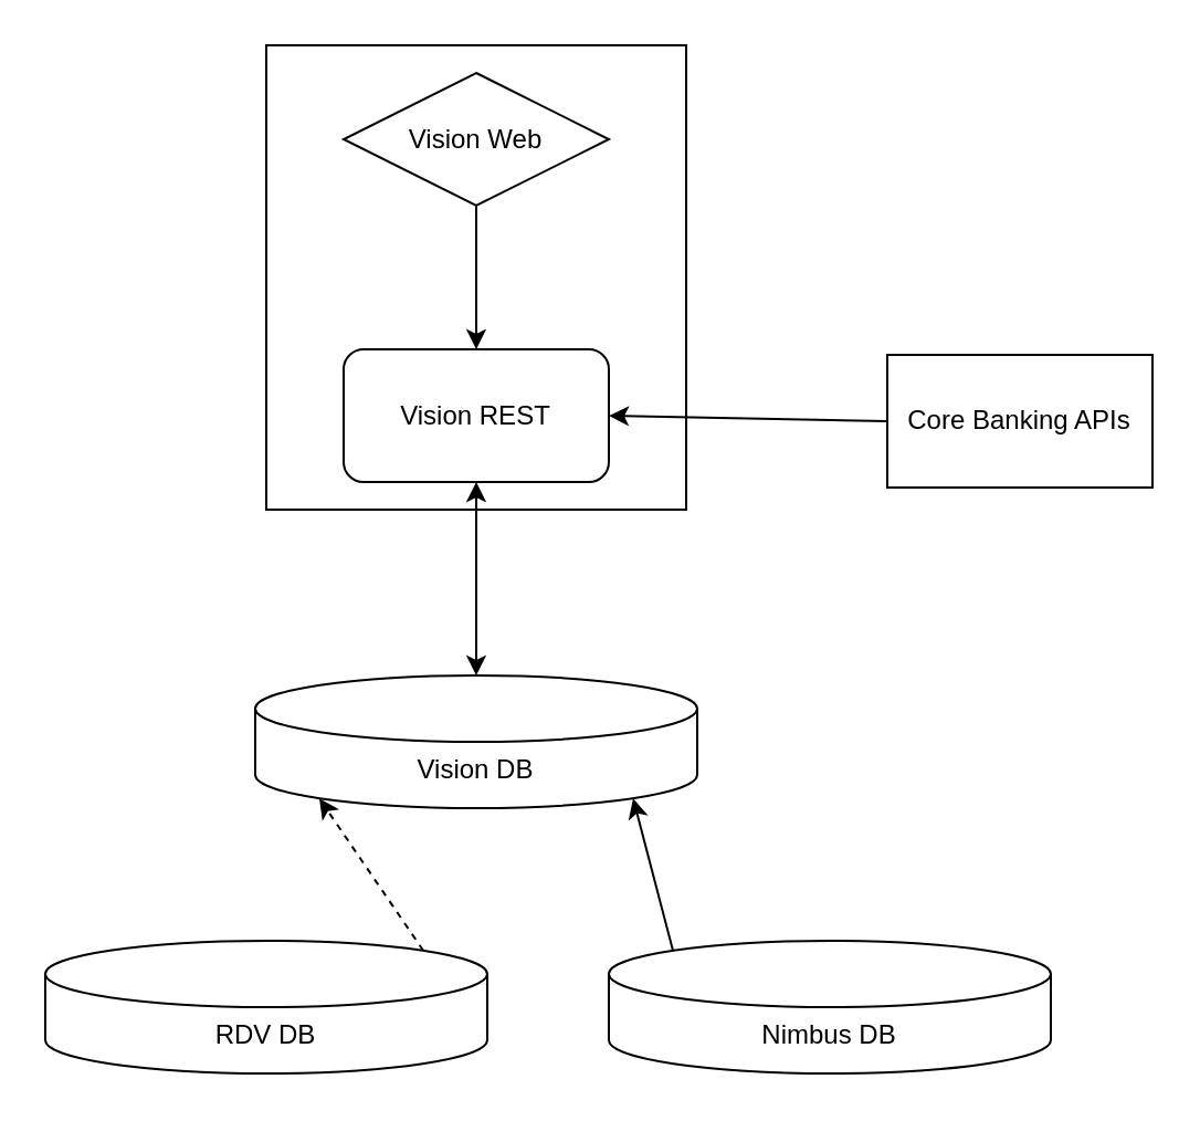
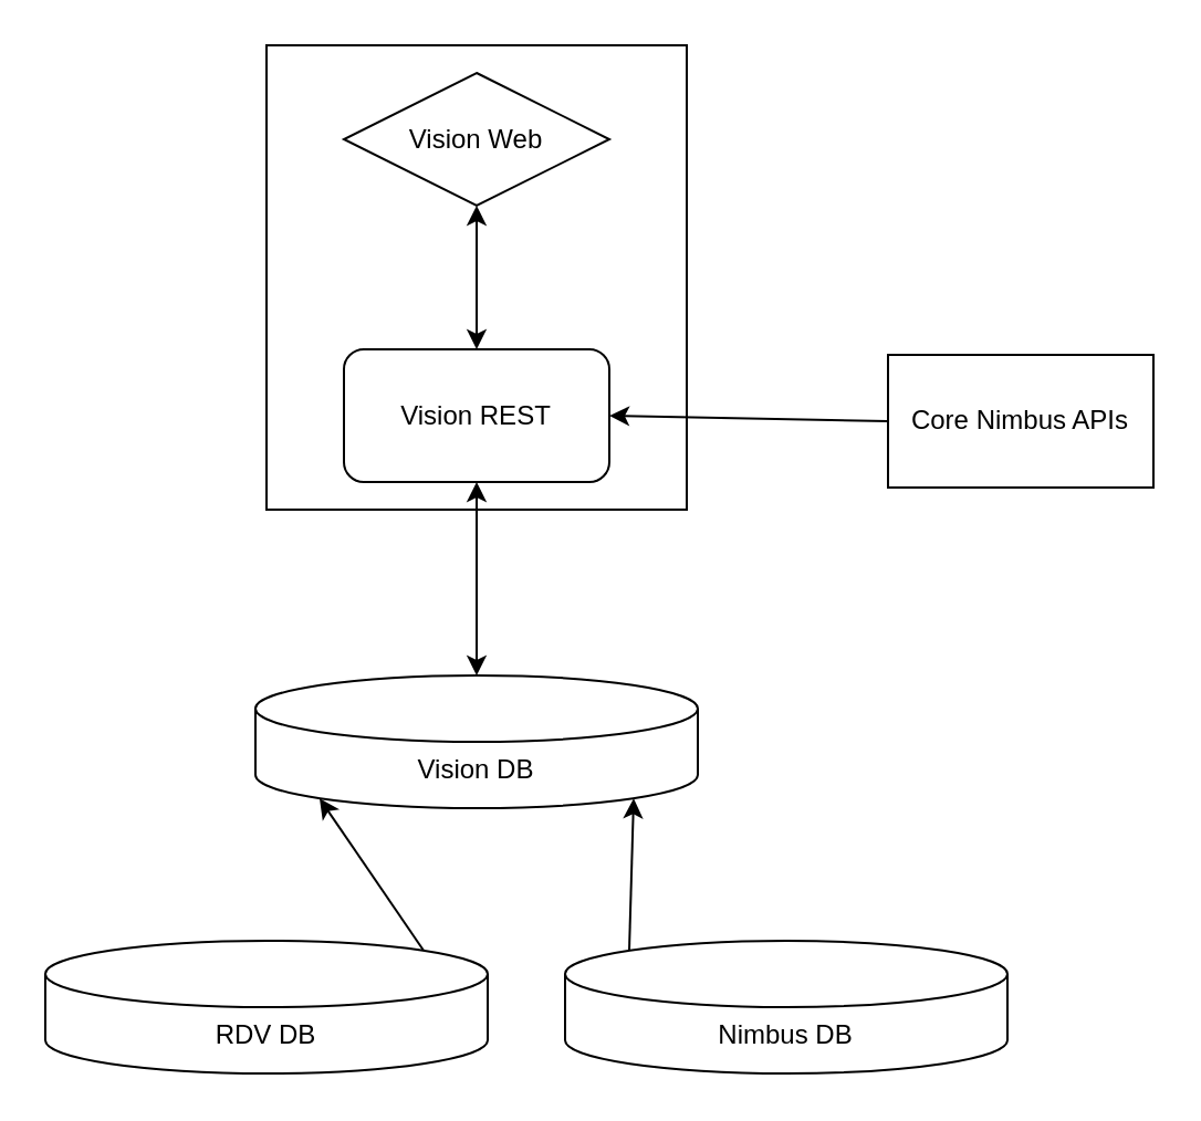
- <mxCell id="11" value="" style="endArrow=none;startArrow=classic;html=1;rounded=0;entryX=0.5;entryY=1;entryDx=0;entryDy=0;exitX=0.5;exitY=0;exitDx=0;exitDy=0;" edge="1" parent="1" source="9" target="10"><mxGeometry width="50" height="50" relative="1" as="geometry"><mxPoint x="1" y="192.5" as="sourcePoint" /><mxPoint x="51" y="142.5" as="targetPoint" /></mxGeometry></mxCell>
+ <mxCell id="11" value="" style="endArrow=classic;startArrow=classic;html=1;rounded=0;entryX=0.5;entryY=1;entryDx=0;entryDy=0;exitX=0.5;exitY=0;exitDx=0;exitDy=0;" edge="1" parent="1" source="9" target="10"><mxGeometry width="50" height="50" relative="1" as="geometry"><mxPoint x="1" y="192.5" as="sourcePoint" /><mxPoint x="51" y="142.5" as="targetPoint" /></mxGeometry></mxCell>
- <mxCell id="7" value="Core Banking APIs" style="rounded=0;whiteSpace=wrap;html=1;" vertex="1" parent="1"><mxGeometry x="401" y="160" width="120" height="60" as="geometry" /></mxCell>
+ <mxCell id="7" value="Core Nimbus APIs" style="rounded=0;whiteSpace=wrap;html=1;" vertex="1" parent="1"><mxGeometry x="401" y="160" width="120" height="60" as="geometry" /></mxCell>
- <mxCell id="5" value="" style="endArrow=classic;html=1;rounded=0;entryX=0.145;entryY=1;entryDx=0;entryDy=-4.35;entryPerimeter=0;exitX=0.855;exitY=0;exitDx=0;exitDy=4.35;exitPerimeter=0;dashed=1;" edge="1" parent="1" source="3" target="2"><mxGeometry width="50" height="50" relative="1" as="geometry"><mxPoint x="-95" y="405" as="sourcePoint" /><mxPoint x="-45" y="355" as="targetPoint" /></mxGeometry></mxCell>
+ <mxCell id="5" value="" style="endArrow=classic;html=1;rounded=0;entryX=0.145;entryY=1;entryDx=0;entryDy=-4.35;entryPerimeter=0;exitX=0.855;exitY=0;exitDx=0;exitDy=4.35;exitPerimeter=0;" edge="1" parent="1" source="3" target="2"><mxGeometry width="50" height="50" relative="1" as="geometry"><mxPoint x="-95" y="405" as="sourcePoint" /><mxPoint x="-45" y="355" as="targetPoint" /></mxGeometry></mxCell>
- <mxCell id="4" value="Nimbus DB" style="shape=cylinder3;whiteSpace=wrap;html=1;boundedLbl=1;backgroundOutline=1;size=15;" vertex="1" parent="1"><mxGeometry x="275" y="425" width="200" height="60" as="geometry" /></mxCell>
+ <mxCell id="4" value="Nimbus DB" style="shape=cylinder3;whiteSpace=wrap;html=1;boundedLbl=1;backgroundOutline=1;size=15;" vertex="1" parent="1"><mxGeometry x="255" y="425" width="200" height="60" as="geometry" /></mxCell>
